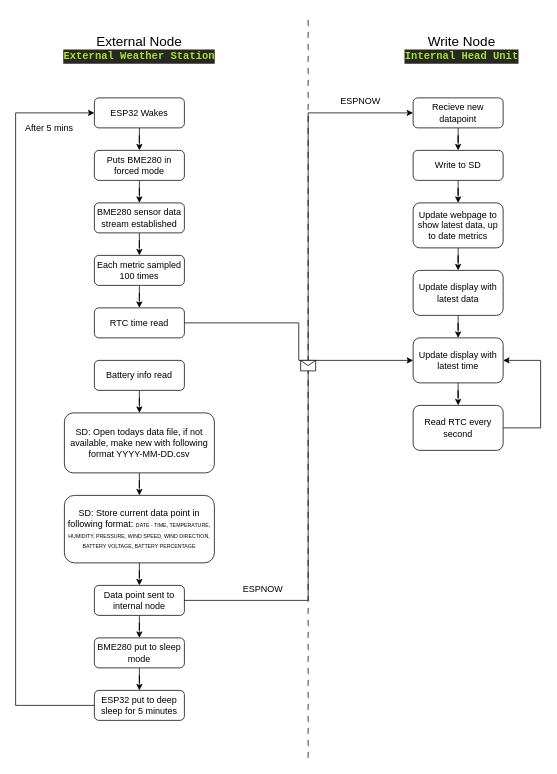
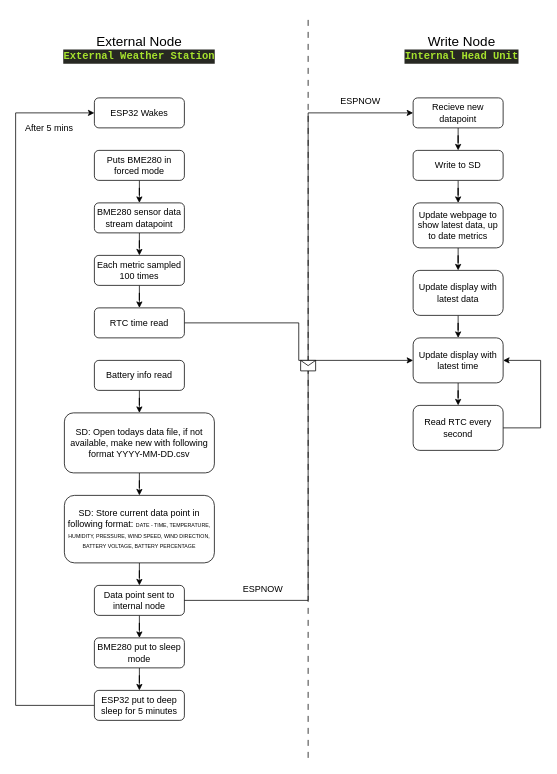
- <mxCell id="7" style="edgeStyle=orthogonalEdgeStyle;rounded=0;orthogonalLoop=1;jettySize=auto;html=1;entryX=0.5;entryY=0;entryDx=0;entryDy=0;" edge="1" parent="1" source="8" target="10"><mxGeometry relative="1" as="geometry" /></mxCell>
- <mxCell id="12" value="BME280 sensor data stream established" style="rounded=1;whiteSpace=wrap;html=1;" vertex="1" parent="1"><mxGeometry x="125" y="270" width="120" height="40" as="geometry" /></mxCell>
+ <mxCell id="12" value="BME280 sensor data stream datapoint" style="rounded=1;whiteSpace=wrap;html=1;" vertex="1" parent="1"><mxGeometry x="125" y="270" width="120" height="40" as="geometry" /></mxCell>
